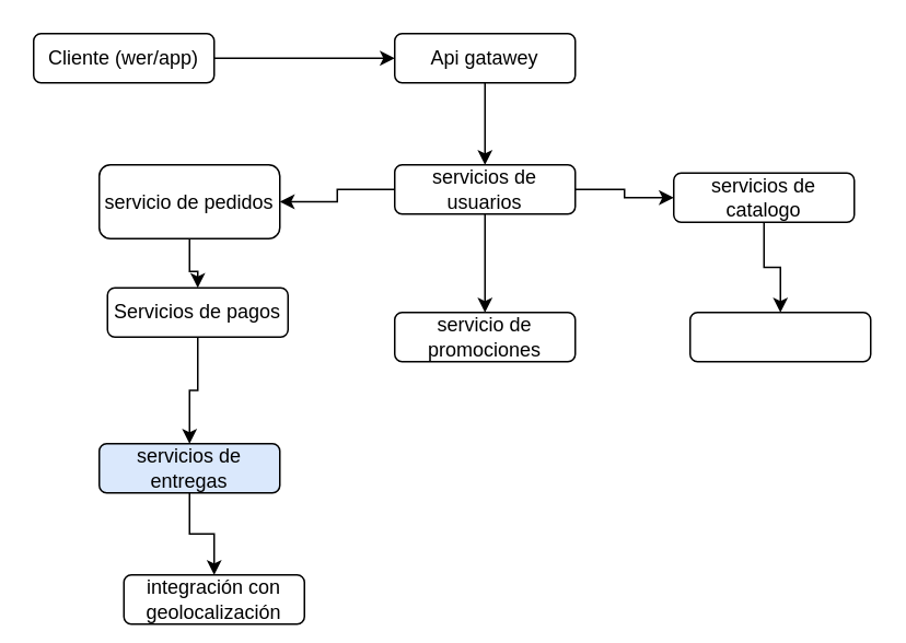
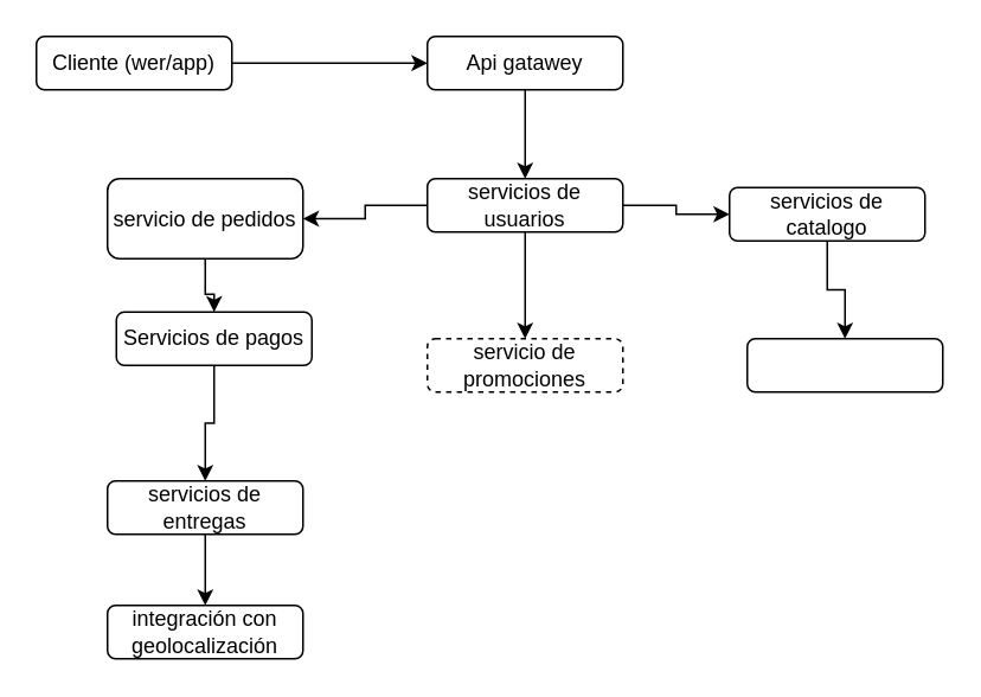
- <mxCell id="4" value="servicio de promociones" style="rounded=1;whiteSpace=wrap;html=1;" vertex="1" parent="1"><mxGeometry x="240" y="190" width="110" height="30" as="geometry" /></mxCell>
+ <mxCell id="4" value="servicio de promociones" style="rounded=1;whiteSpace=wrap;html=1;dashed=1;" vertex="1" parent="1"><mxGeometry x="240" y="190" width="110" height="30" as="geometry" /></mxCell>
- <mxCell id="17" value="servicios de entregas" style="rounded=1;whiteSpace=wrap;html=1;fillColor=#dae8fc;" vertex="1" parent="1"><mxGeometry x="60" y="270" width="110" height="30" as="geometry" /></mxCell>
+ <mxCell id="17" value="servicios de entregas" style="rounded=1;whiteSpace=wrap;html=1;" vertex="1" parent="1"><mxGeometry x="60" y="270" width="110" height="30" as="geometry" /></mxCell>
- <mxCell id="20" value="integración con geolocalización" style="rounded=1;whiteSpace=wrap;html=1;" vertex="1" parent="1"><mxGeometry x="75" y="350" width="110" height="30" as="geometry" /></mxCell>
+ <mxCell id="20" value="integración con geolocalización" style="rounded=1;whiteSpace=wrap;html=1;" vertex="1" parent="1"><mxGeometry x="60" y="340" width="110" height="30" as="geometry" /></mxCell>
